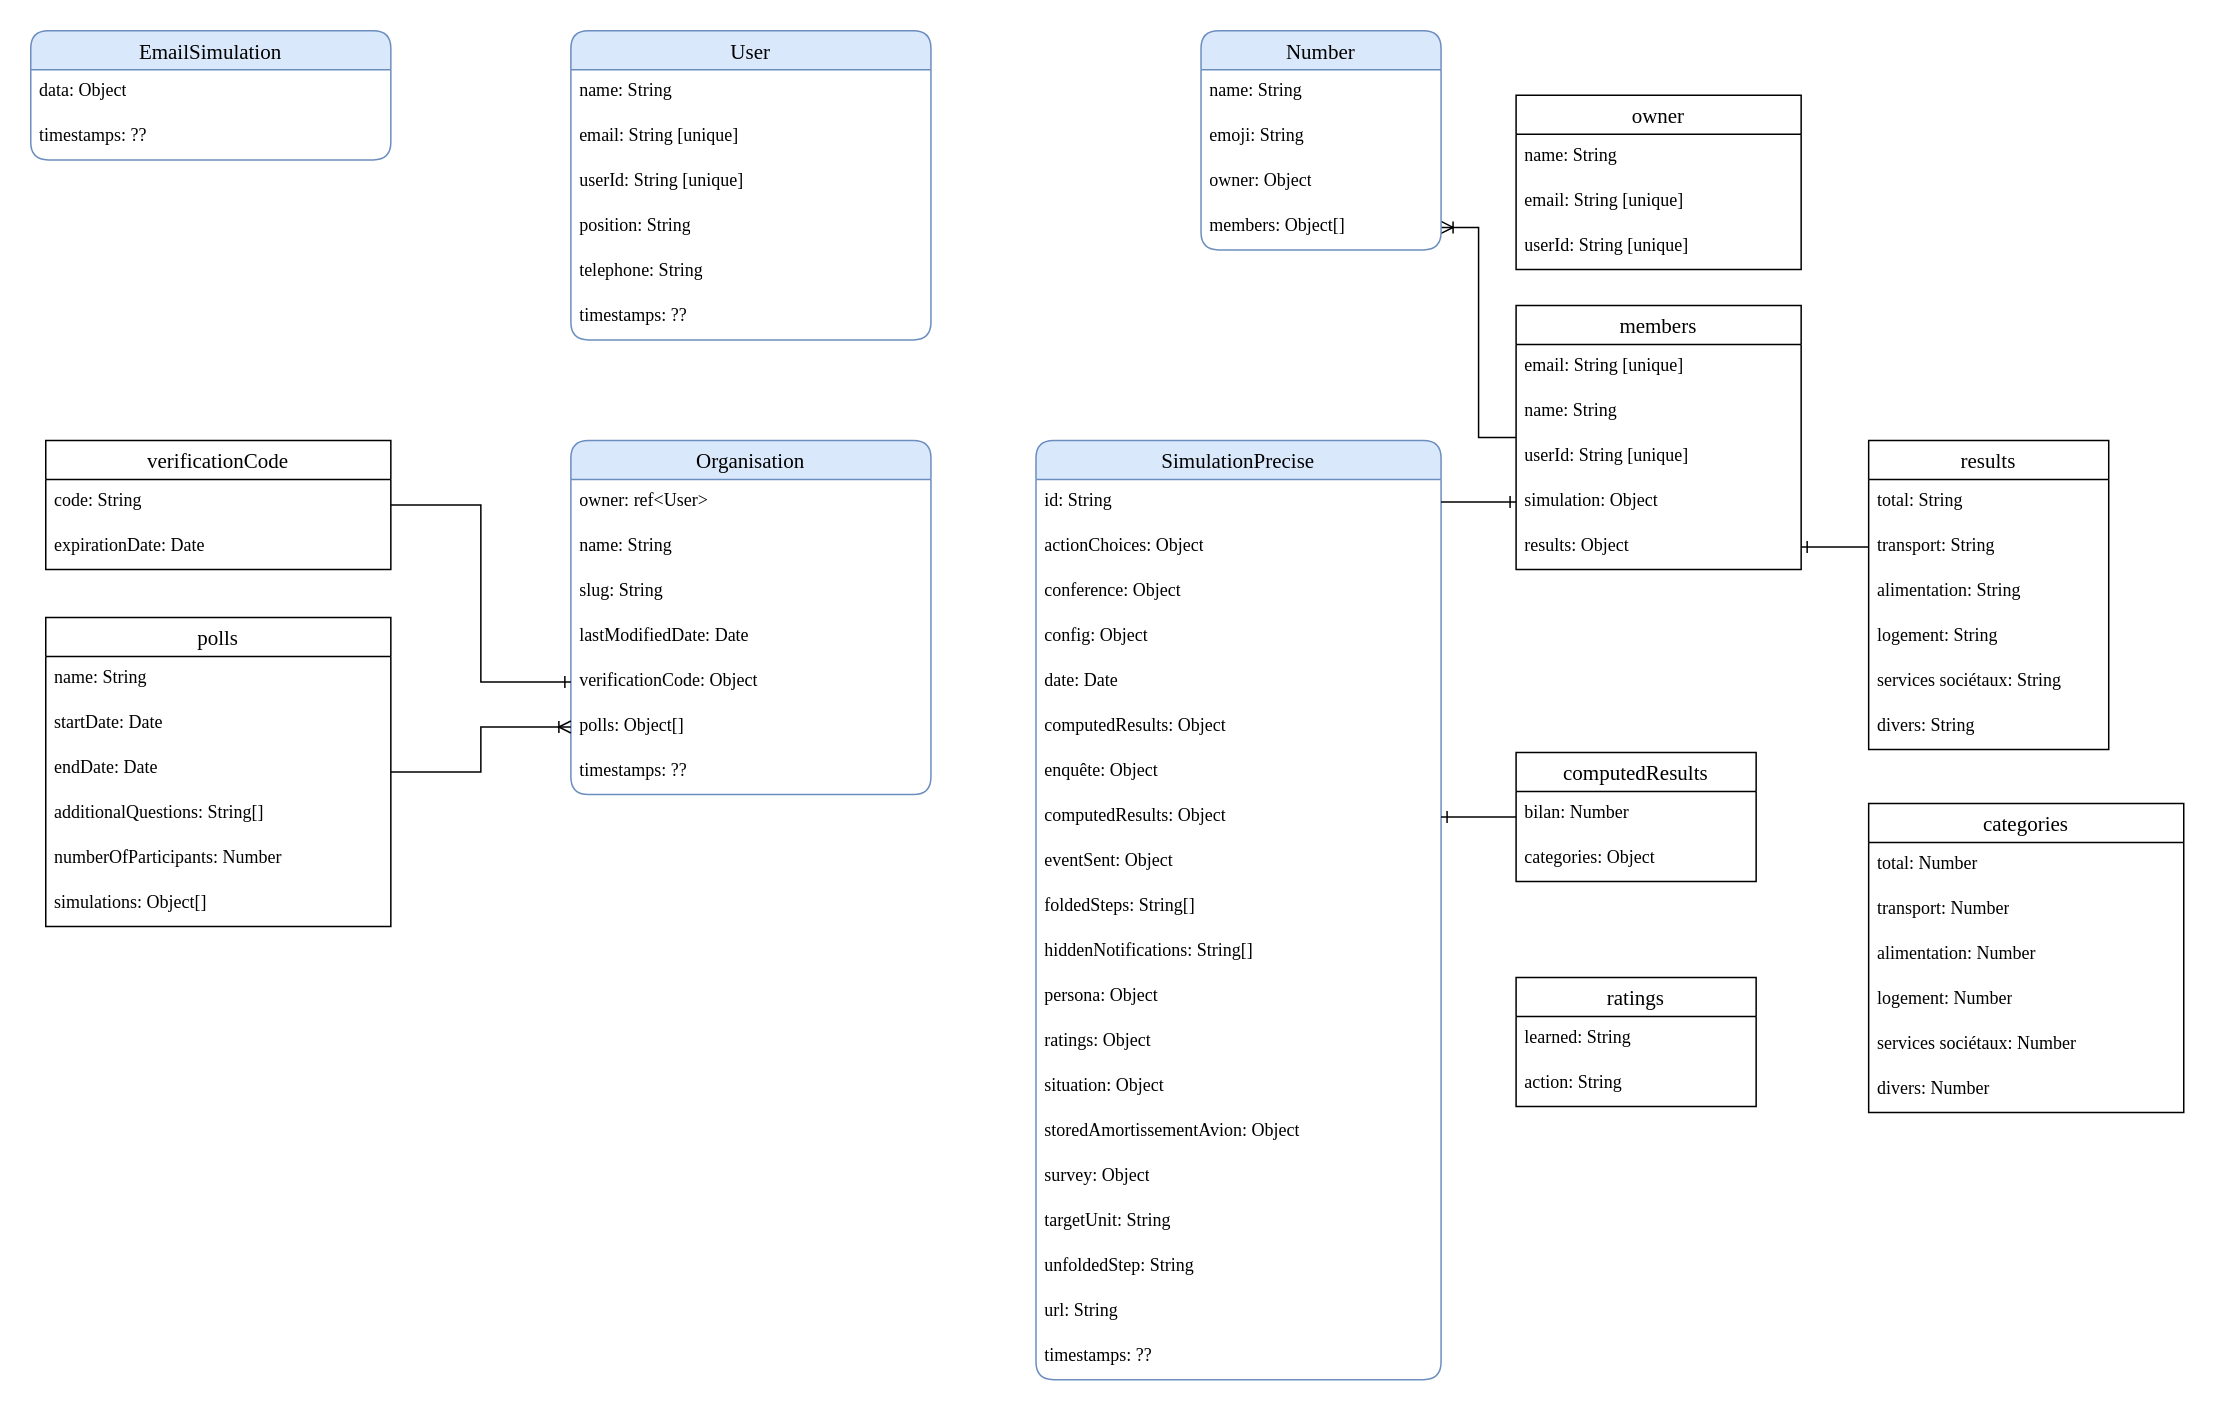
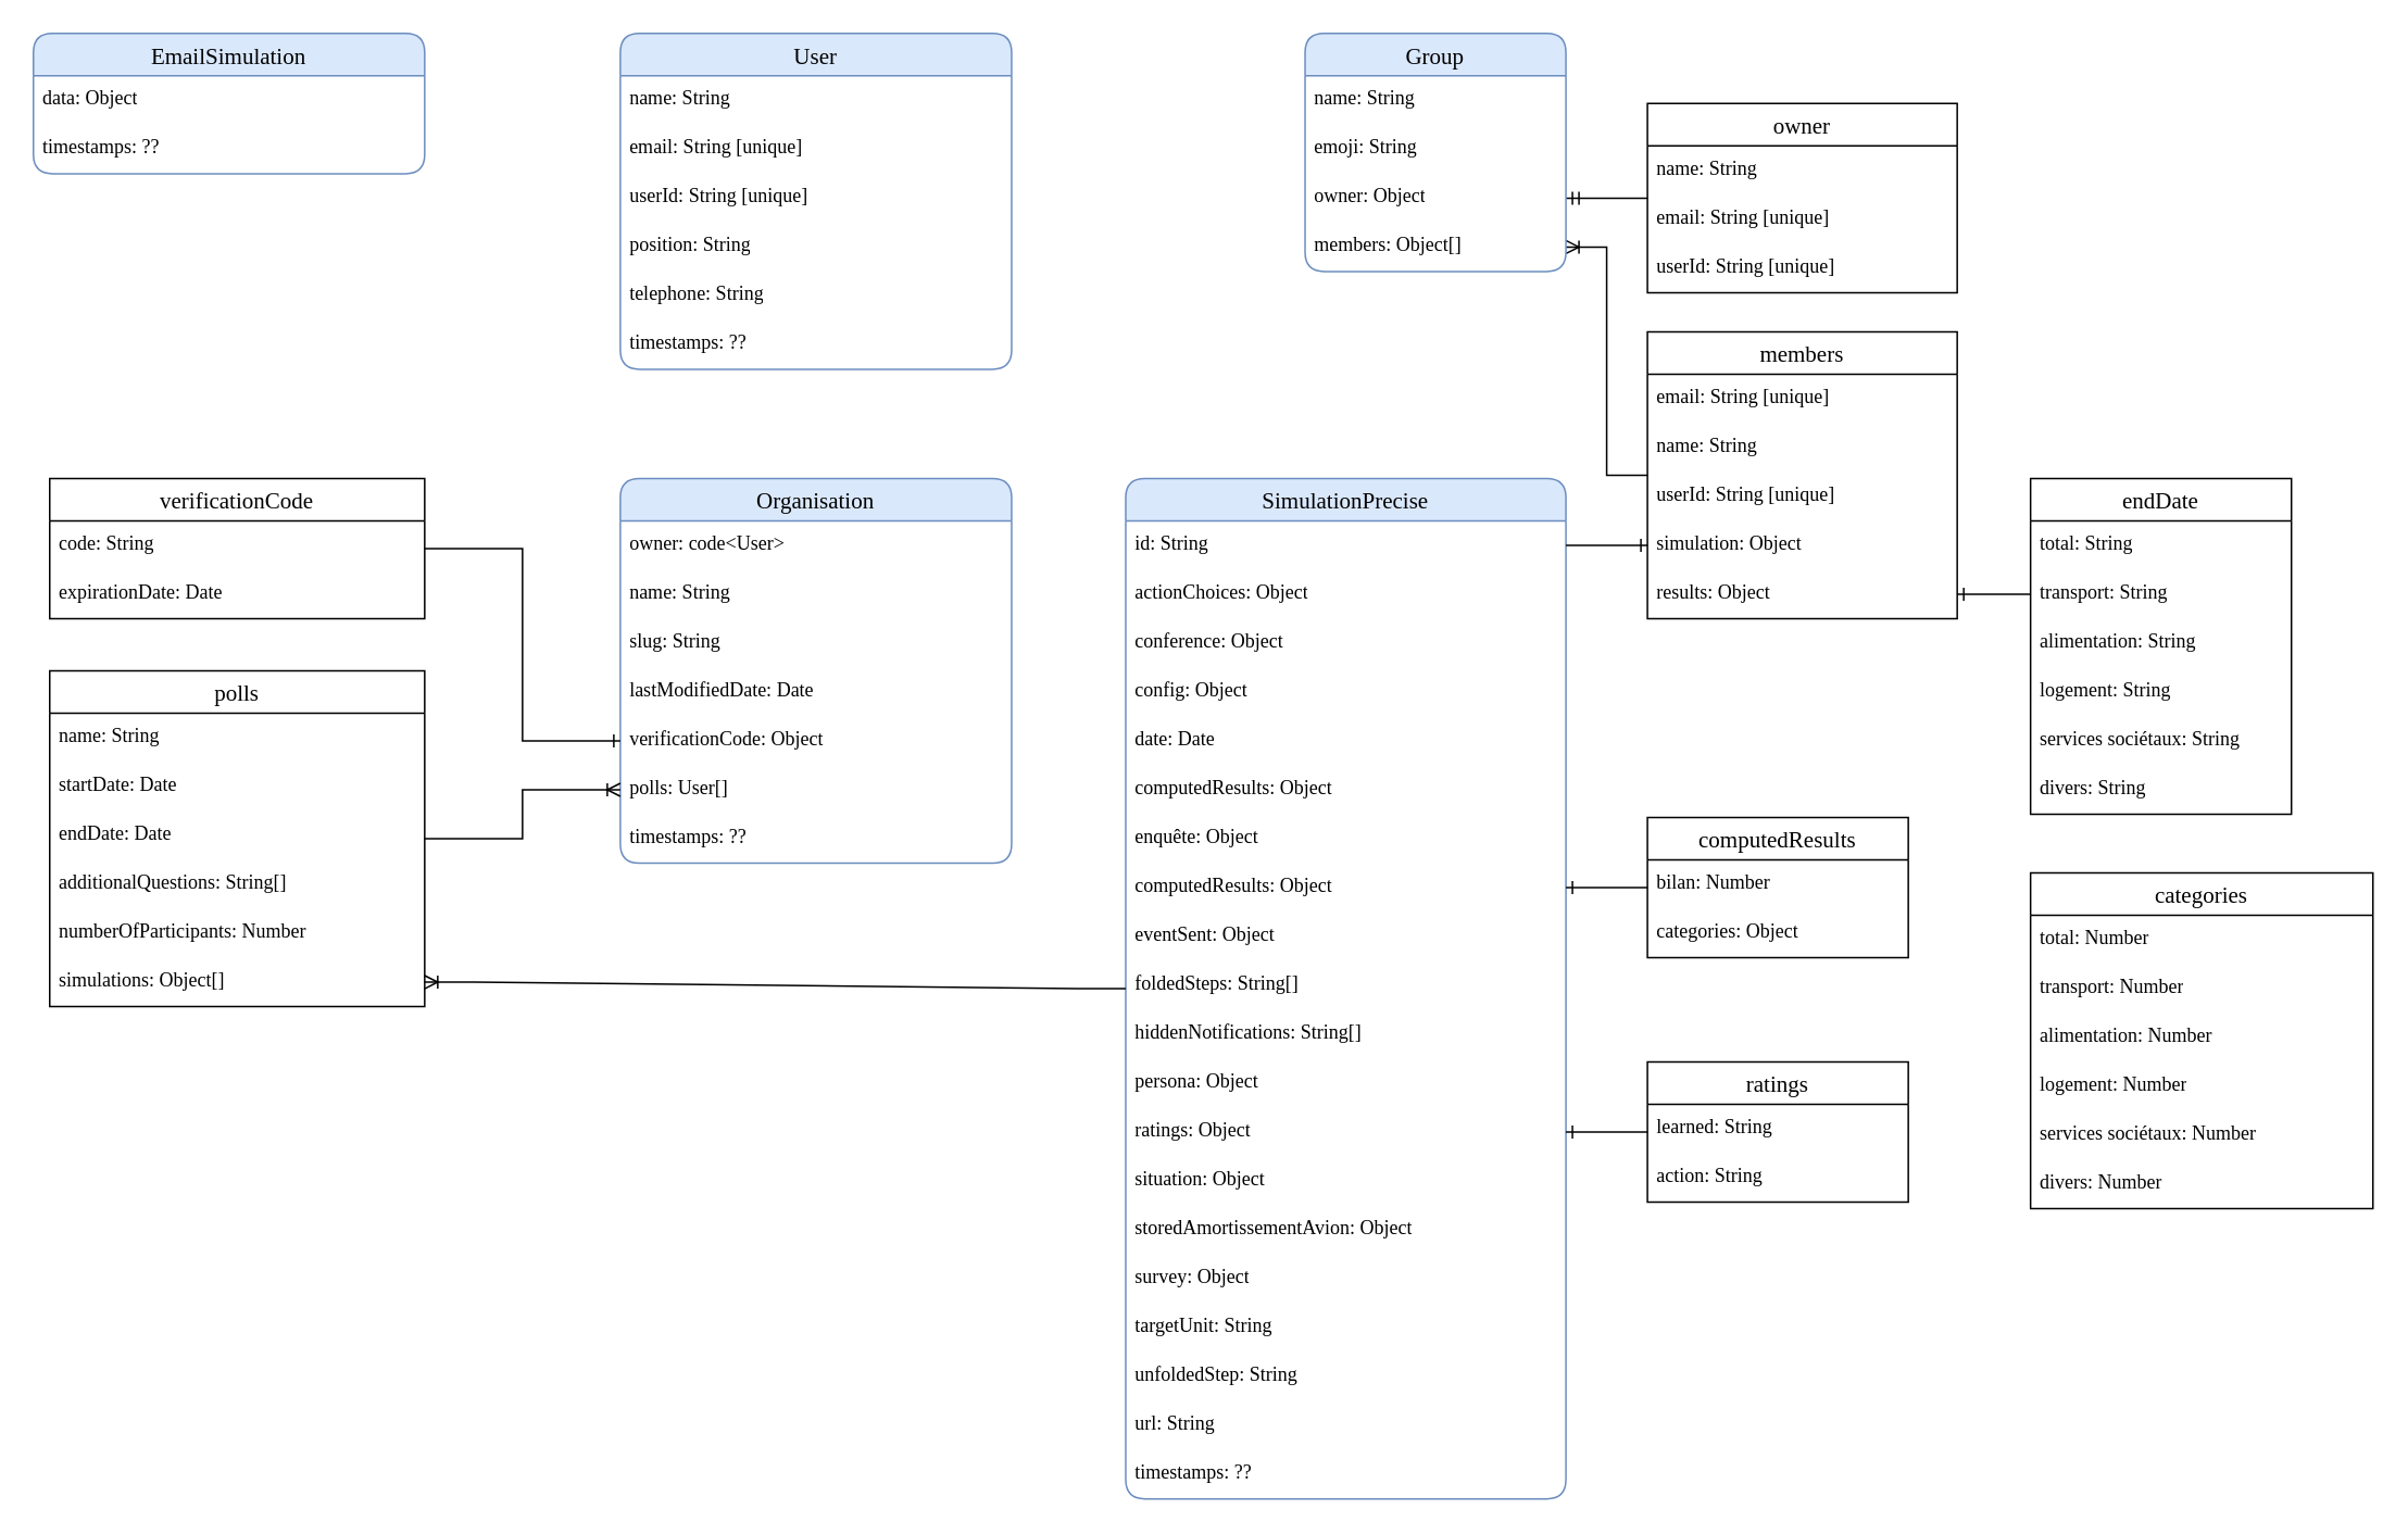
- <mxCell id="14" value="Number" style="swimlane;fontStyle=0;childLayout=stackLayout;horizontal=1;startSize=26;horizontalStack=0;resizeParent=1;resizeParentMax=0;resizeLast=0;collapsible=1;marginBottom=0;align=center;fontSize=14;fillColor=#dae8fc;strokeColor=#6c8ebf;rounded=1;glass=0;shadow=0;fontFamily=Garamond;" vertex="1" parent="1"><mxGeometry x="800" y="20" width="160" height="146" as="geometry" /></mxCell>
+ <mxCell id="14" value="Group" style="swimlane;fontStyle=0;childLayout=stackLayout;horizontal=1;startSize=26;horizontalStack=0;resizeParent=1;resizeParentMax=0;resizeLast=0;collapsible=1;marginBottom=0;align=center;fontSize=14;fillColor=#dae8fc;strokeColor=#6c8ebf;rounded=1;glass=0;shadow=0;fontFamily=Garamond;" vertex="1" parent="1"><mxGeometry x="800" y="20" width="160" height="146" as="geometry" /></mxCell>
+ <mxCell id="6" value="" style="fontSize=12;html=1;endArrow=ERmandOne;rounded=0;entryX=1;entryY=0.5;entryDx=0;entryDy=0;edgeStyle=elbowEdgeStyle;fontFamily=Garamond;" edge="1" parent="1" source="2" target="17"><mxGeometry width="100" height="100" relative="1" as="geometry"><mxPoint x="1120" y="325" as="sourcePoint" /><mxPoint x="1060" y="212.5" as="targetPoint" /></mxGeometry></mxCell>
- <mxCell id="19" value="results" style="swimlane;fontStyle=0;childLayout=stackLayout;horizontal=1;startSize=26;horizontalStack=0;resizeParent=1;resizeParentMax=0;resizeLast=0;collapsible=1;marginBottom=0;align=center;fontSize=14;fontFamily=Garamond;" vertex="1" parent="1"><mxGeometry x="1245" y="293" width="160" height="206" as="geometry"><mxRectangle x="480" y="460" width="80" height="30" as="alternateBounds" /></mxGeometry></mxCell>
+ <mxCell id="19" value="endDate" style="swimlane;fontStyle=0;childLayout=stackLayout;horizontal=1;startSize=26;horizontalStack=0;resizeParent=1;resizeParentMax=0;resizeLast=0;collapsible=1;marginBottom=0;align=center;fontSize=14;fontFamily=Garamond;" vertex="1" parent="1"><mxGeometry x="1245" y="293" width="160" height="206" as="geometry"><mxRectangle x="480" y="460" width="80" height="30" as="alternateBounds" /></mxGeometry></mxCell>
- <mxCell id="65" value="owner: ref&amp;lt;User&amp;gt;" style="text;strokeColor=none;fillColor=none;spacingLeft=4;spacingRight=4;overflow=hidden;rotatable=0;points=[[0,0.5],[1,0.5]];portConstraint=eastwest;fontSize=12;whiteSpace=wrap;html=1;fontFamily=Garamond;" vertex="1" parent="64"><mxGeometry y="26" width="240" height="30" as="geometry" /></mxCell>
+ <mxCell id="65" value="owner: code&amp;lt;User&amp;gt;" style="text;strokeColor=none;fillColor=none;spacingLeft=4;spacingRight=4;overflow=hidden;rotatable=0;points=[[0,0.5],[1,0.5]];portConstraint=eastwest;fontSize=12;whiteSpace=wrap;html=1;fontFamily=Garamond;" vertex="1" parent="64"><mxGeometry y="26" width="240" height="30" as="geometry" /></mxCell>
- <mxCell id="70" value="polls: Object[]" style="text;strokeColor=none;fillColor=none;spacingLeft=4;spacingRight=4;overflow=hidden;rotatable=0;points=[[0,0.5],[1,0.5]];portConstraint=eastwest;fontSize=12;whiteSpace=wrap;html=1;fontFamily=Garamond;" vertex="1" parent="64"><mxGeometry y="176" width="240" height="30" as="geometry" /></mxCell>
+ <mxCell id="70" value="polls: User[]" style="text;strokeColor=none;fillColor=none;spacingLeft=4;spacingRight=4;overflow=hidden;rotatable=0;points=[[0,0.5],[1,0.5]];portConstraint=eastwest;fontSize=12;whiteSpace=wrap;html=1;fontFamily=Garamond;" vertex="1" parent="64"><mxGeometry y="176" width="240" height="30" as="geometry" /></mxCell>
+ <mxCell id="80" value="" style="fontSize=12;html=1;endArrow=ERoneToMany;rounded=0;fontFamily=Garamond;elbow=vertical;edgeStyle=entityRelationEdgeStyle;" edge="1" parent="1" source="27" target="78"><mxGeometry width="100" height="100" relative="1" as="geometry"><mxPoint x="690" y="255.33" as="sourcePoint" /><mxPoint x="570" y="255.33" as="targetPoint" /></mxGeometry></mxCell>
+ <mxCell id="52" value="" style="edgeStyle=elbowEdgeStyle;fontSize=12;html=1;endArrow=ERone;endFill=1;rounded=0;" edge="1" parent="1" source="49" target="40"><mxGeometry width="100" height="100" relative="1" as="geometry"><mxPoint x="970" y="638" as="sourcePoint" /><mxPoint x="1050" y="376" as="targetPoint" /></mxGeometry></mxCell>
